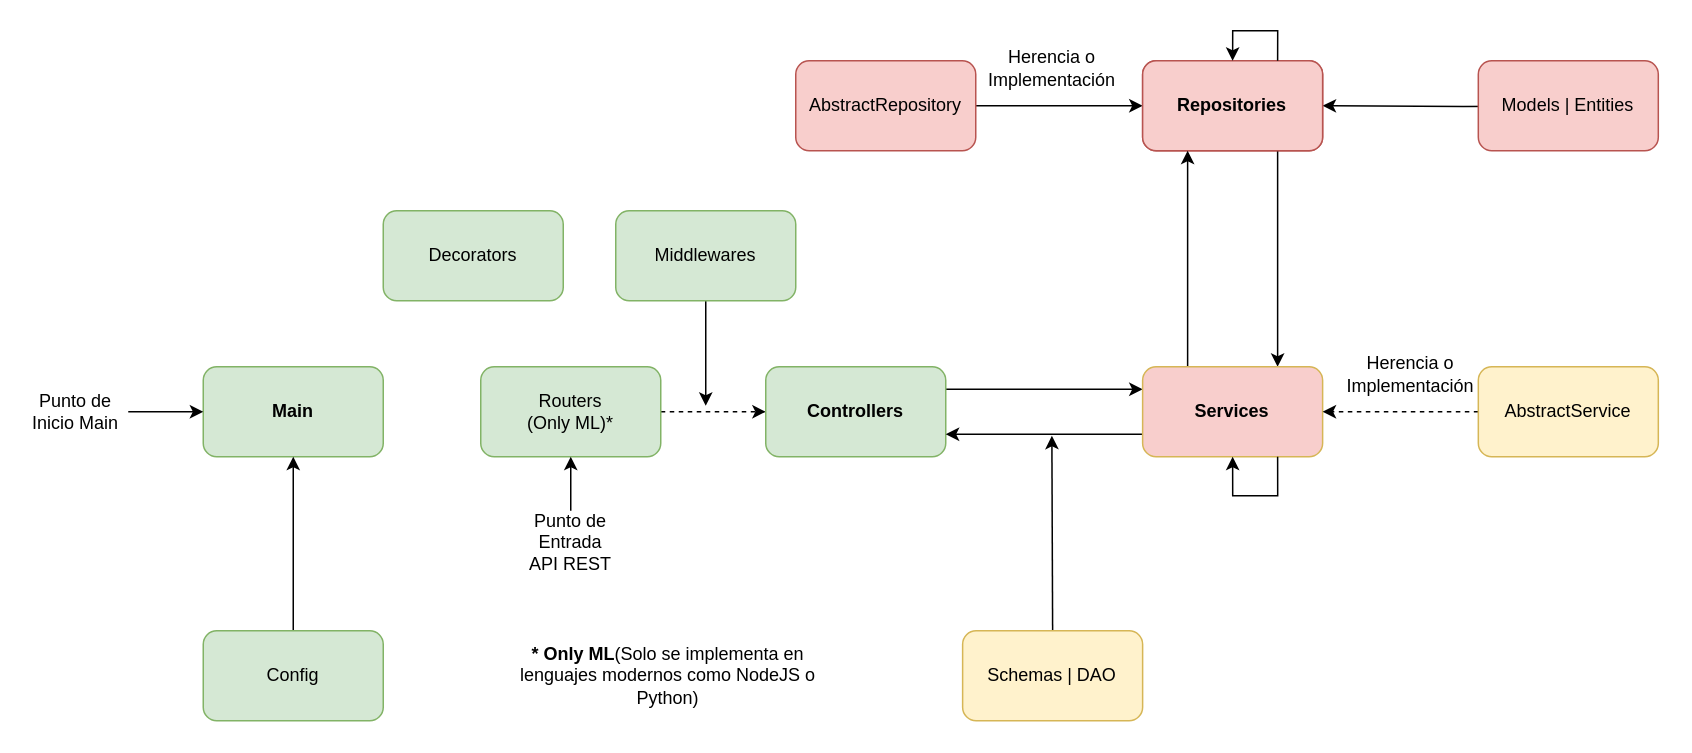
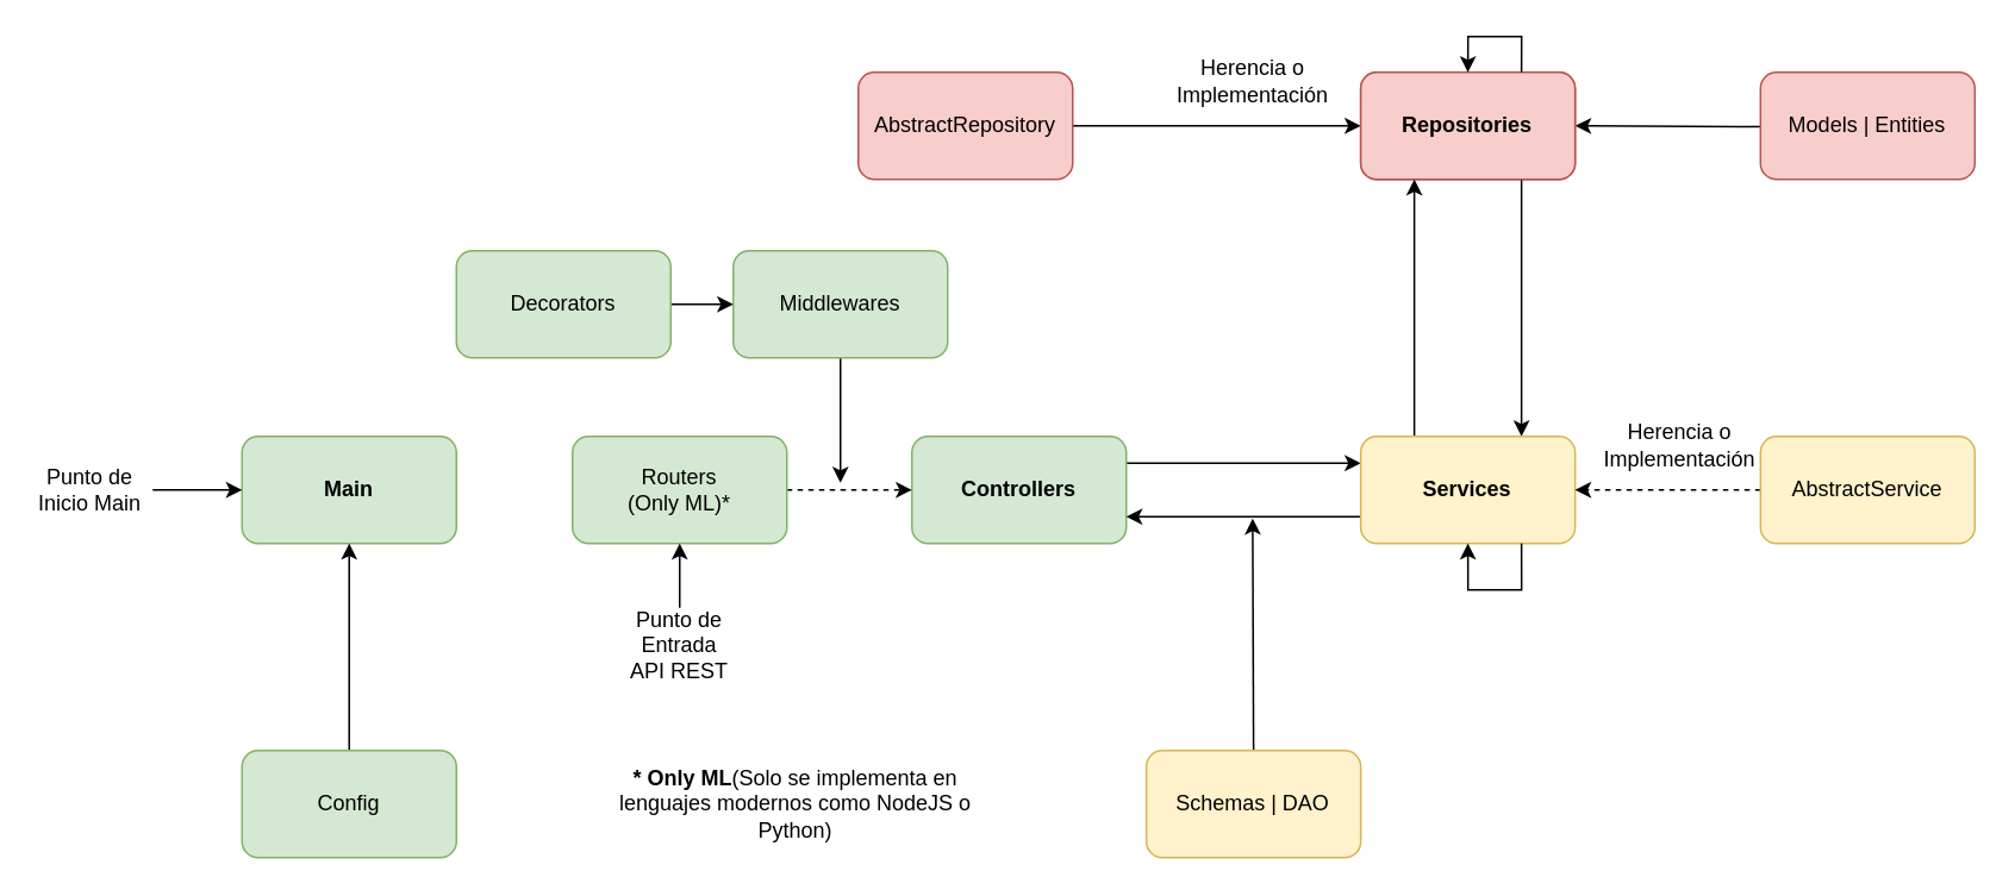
- <mxCell id="18" value="AbstractRepository" style="rounded=1;whiteSpace=wrap;html=1;fillColor=#f8cecc;strokeColor=#b85450;fontColor=#000000;" parent="1" vertex="1"><mxGeometry x="530" y="40" width="120" height="60" as="geometry" /></mxCell>
+ <mxCell id="18" value="AbstractRepository" style="rounded=1;whiteSpace=wrap;html=1;fillColor=#f8cecc;strokeColor=#b85450;fontColor=#000000;" parent="1" vertex="1"><mxGeometry x="480" y="40" width="120" height="60" as="geometry" /></mxCell>
+ <mxCell id="34" style="edgeStyle=orthogonalEdgeStyle;rounded=0;orthogonalLoop=1;jettySize=auto;html=1;exitX=1;exitY=0.5;exitDx=0;exitDy=0;entryX=0;entryY=0.5;entryDx=0;entryDy=0;" edge="1" parent="1" source="35" target="33"><mxGeometry relative="1" as="geometry" /></mxCell>
- <mxCell id="23" value="&lt;b&gt;Services&lt;/b&gt;" style="rounded=1;whiteSpace=wrap;html=1;fillColor=#f8cecc;strokeColor=#d6b656;" parent="1" vertex="1"><mxGeometry x="761.25" y="244" width="120" height="60" as="geometry" /></mxCell>
+ <mxCell id="23" value="&lt;b&gt;Services&lt;/b&gt;" style="rounded=1;whiteSpace=wrap;html=1;fillColor=#fff2cc;strokeColor=#d6b656;" parent="1" vertex="1"><mxGeometry x="761.25" y="244" width="120" height="60" as="geometry" /></mxCell>
